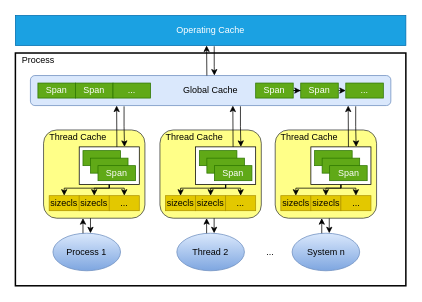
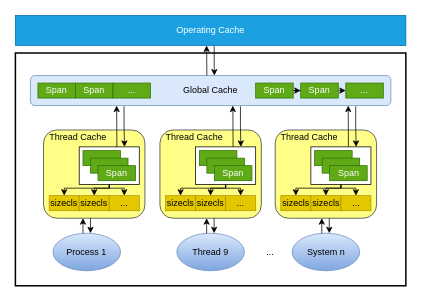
- <mxCell id="3" value="Process" style="text;html=1;align=center;verticalAlign=middle;resizable=0;points=[];autosize=1;strokeColor=none;fillColor=none;" vertex="1" parent="1"><mxGeometry x="20" y="70" width="60" height="20" as="geometry" /></mxCell>
- <mxCell id="60" value="Thread 2" style="ellipse;whiteSpace=wrap;html=1;strokeWidth=1;fillColor=#dae8fc;gradientColor=#7ea6e0;strokeColor=#6c8ebf;" vertex="1" parent="1"><mxGeometry x="235" y="310" width="90" height="50" as="geometry" /></mxCell>
+ <mxCell id="60" value="Thread 9" style="ellipse;whiteSpace=wrap;html=1;strokeWidth=1;fillColor=#dae8fc;gradientColor=#7ea6e0;strokeColor=#6c8ebf;" vertex="1" parent="1"><mxGeometry x="235" y="310" width="90" height="50" as="geometry" /></mxCell>
